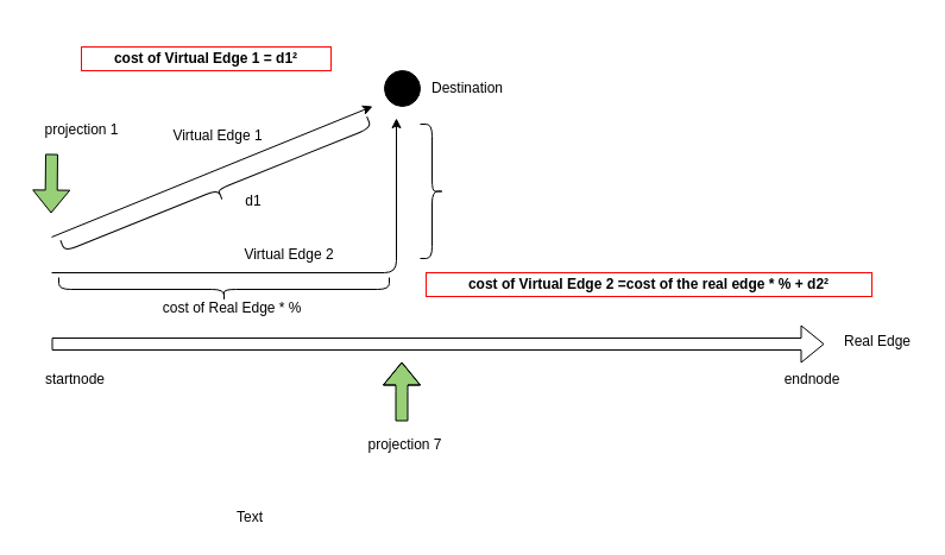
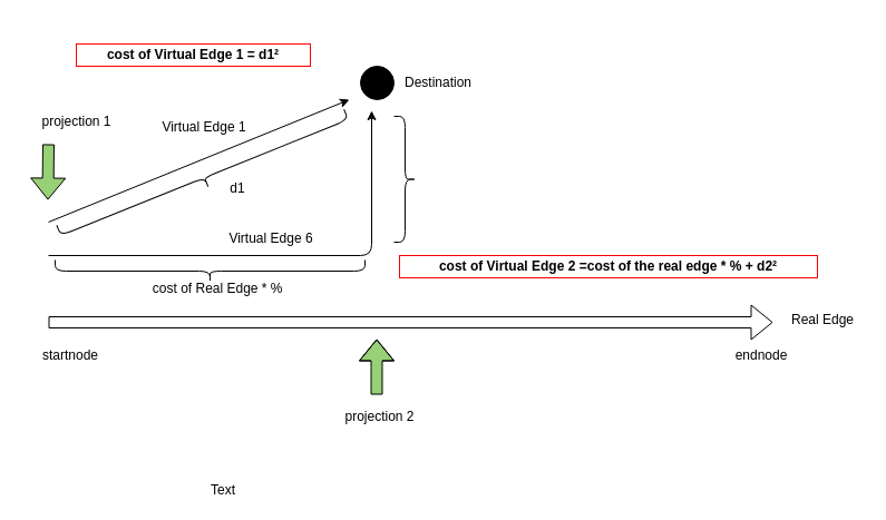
- <mxCell id="14" value="Virtual Edge 2" style="text;html=1;strokeColor=none;fillColor=none;align=center;verticalAlign=middle;whiteSpace=wrap;rounded=0;" vertex="1" parent="1"><mxGeometry x="193" y="204" width="100" height="20" as="geometry" /></mxCell>
+ <mxCell id="14" value="Virtual Edge 6" style="text;html=1;strokeColor=none;fillColor=none;align=center;verticalAlign=middle;whiteSpace=wrap;rounded=0;" vertex="1" parent="1"><mxGeometry x="193" y="204" width="100" height="20" as="geometry" /></mxCell>
- <mxCell id="10" value="projection 7" style="text;html=1;strokeColor=none;fillColor=none;align=center;verticalAlign=middle;whiteSpace=wrap;rounded=0;" vertex="1" parent="1"><mxGeometry x="293" y="359" width="95" height="30" as="geometry" /></mxCell>
+ <mxCell id="10" value="projection 2" style="text;html=1;strokeColor=none;fillColor=none;align=center;verticalAlign=middle;whiteSpace=wrap;rounded=0;" vertex="1" parent="1"><mxGeometry x="293" y="359" width="95" height="30" as="geometry" /></mxCell>
- <mxCell id="21" value="Text" style="text;html=1;resizable=0;points=[];autosize=1;align=left;verticalAlign=top;spacingTop=-4;" vertex="1" parent="1"><mxGeometry x="197" y="425" width="40" height="20" as="geometry" /></mxCell>
+ <mxCell id="21" value="Text" style="text;html=1;resizable=0;points=[];autosize=1;align=left;verticalAlign=top;spacingTop=-4;" vertex="1" parent="1"><mxGeometry x="187" y="430" width="40" height="20" as="geometry" /></mxCell>
